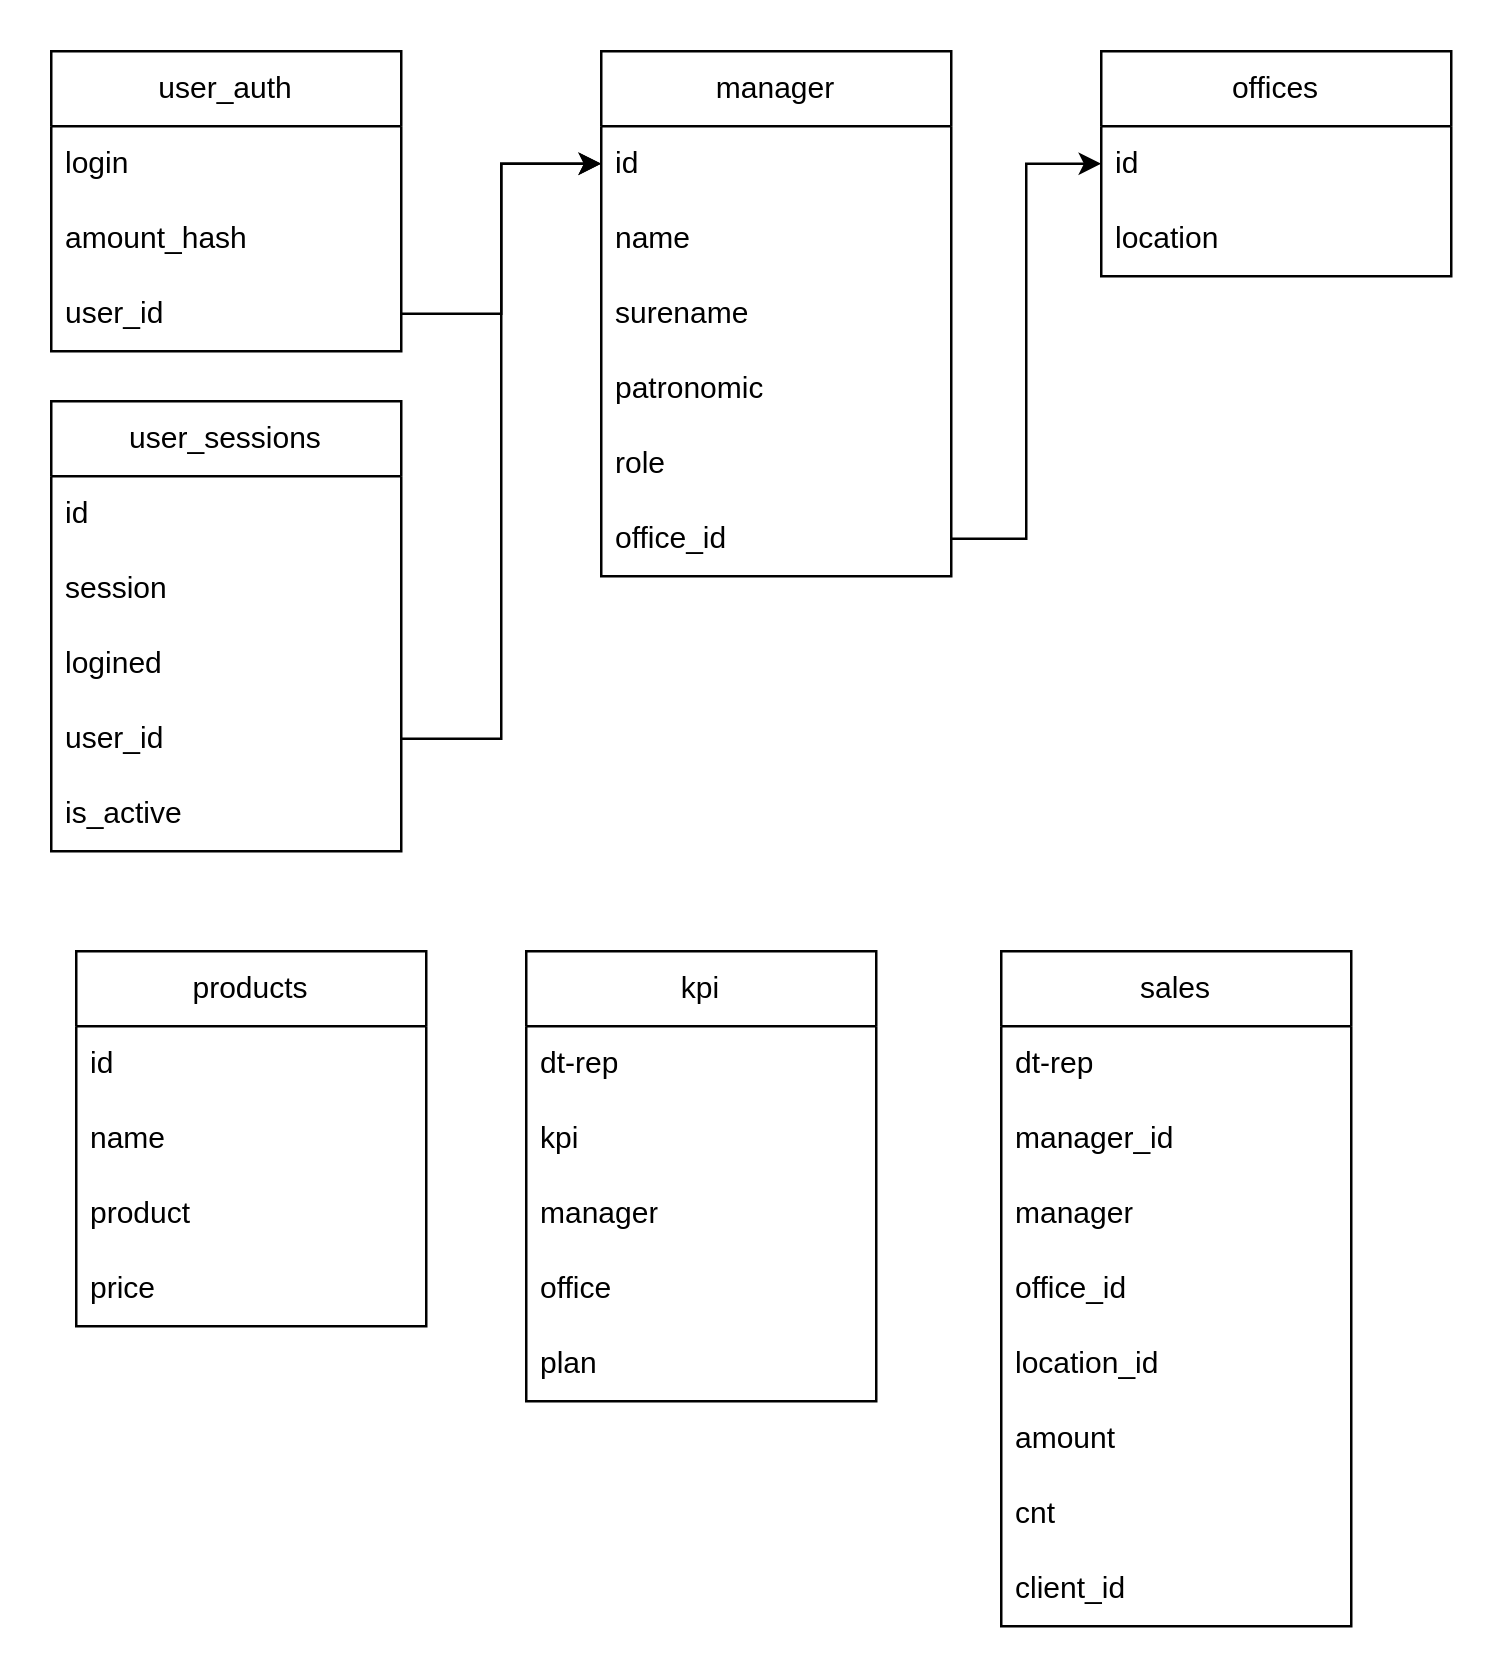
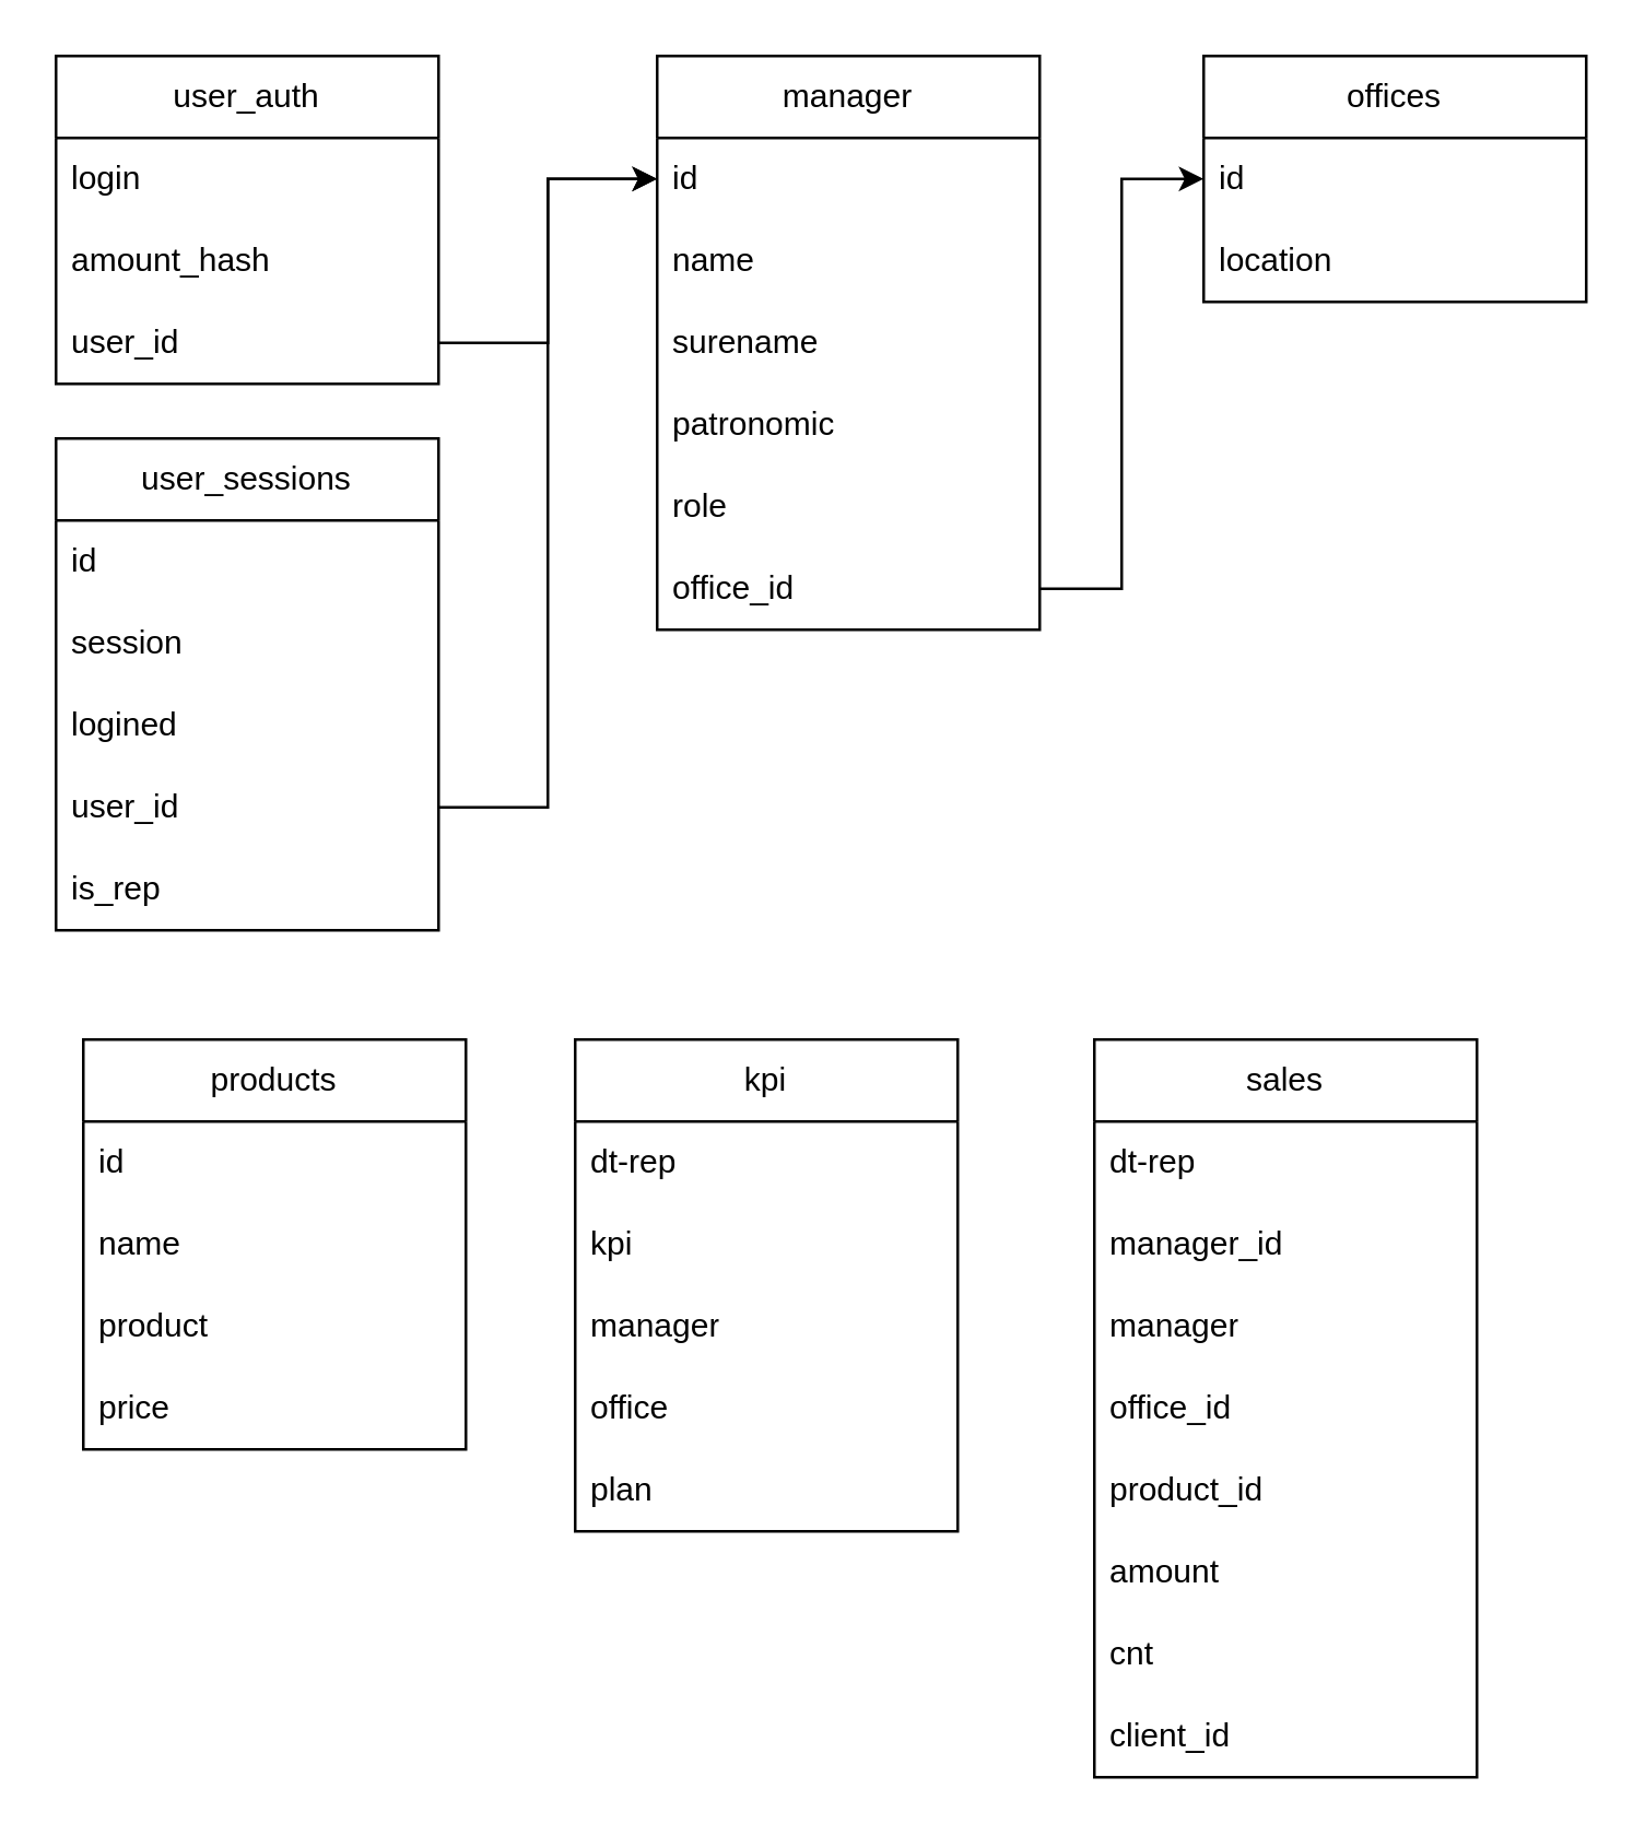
- <mxCell id="23" value="is_active" style="text;strokeColor=none;fillColor=none;align=left;verticalAlign=middle;spacingLeft=4;spacingRight=4;overflow=hidden;points=[[0,0.5],[1,0.5]];portConstraint=eastwest;rotatable=0;whiteSpace=wrap;html=1;" vertex="1" parent="18"><mxGeometry y="150" width="140" height="30" as="geometry" /></mxCell>
+ <mxCell id="23" value="is_rep" style="text;strokeColor=none;fillColor=none;align=left;verticalAlign=middle;spacingLeft=4;spacingRight=4;overflow=hidden;points=[[0,0.5],[1,0.5]];portConstraint=eastwest;rotatable=0;whiteSpace=wrap;html=1;" vertex="1" parent="18"><mxGeometry y="150" width="140" height="30" as="geometry" /></mxCell>
- <mxCell id="41" value="location_id" style="text;strokeColor=none;fillColor=none;align=left;verticalAlign=middle;spacingLeft=4;spacingRight=4;overflow=hidden;points=[[0,0.5],[1,0.5]];portConstraint=eastwest;rotatable=0;whiteSpace=wrap;html=1;" vertex="1" parent="36"><mxGeometry y="150" width="140" height="30" as="geometry" /></mxCell>
+ <mxCell id="41" value="product_id" style="text;strokeColor=none;fillColor=none;align=left;verticalAlign=middle;spacingLeft=4;spacingRight=4;overflow=hidden;points=[[0,0.5],[1,0.5]];portConstraint=eastwest;rotatable=0;whiteSpace=wrap;html=1;" vertex="1" parent="36"><mxGeometry y="150" width="140" height="30" as="geometry" /></mxCell>
